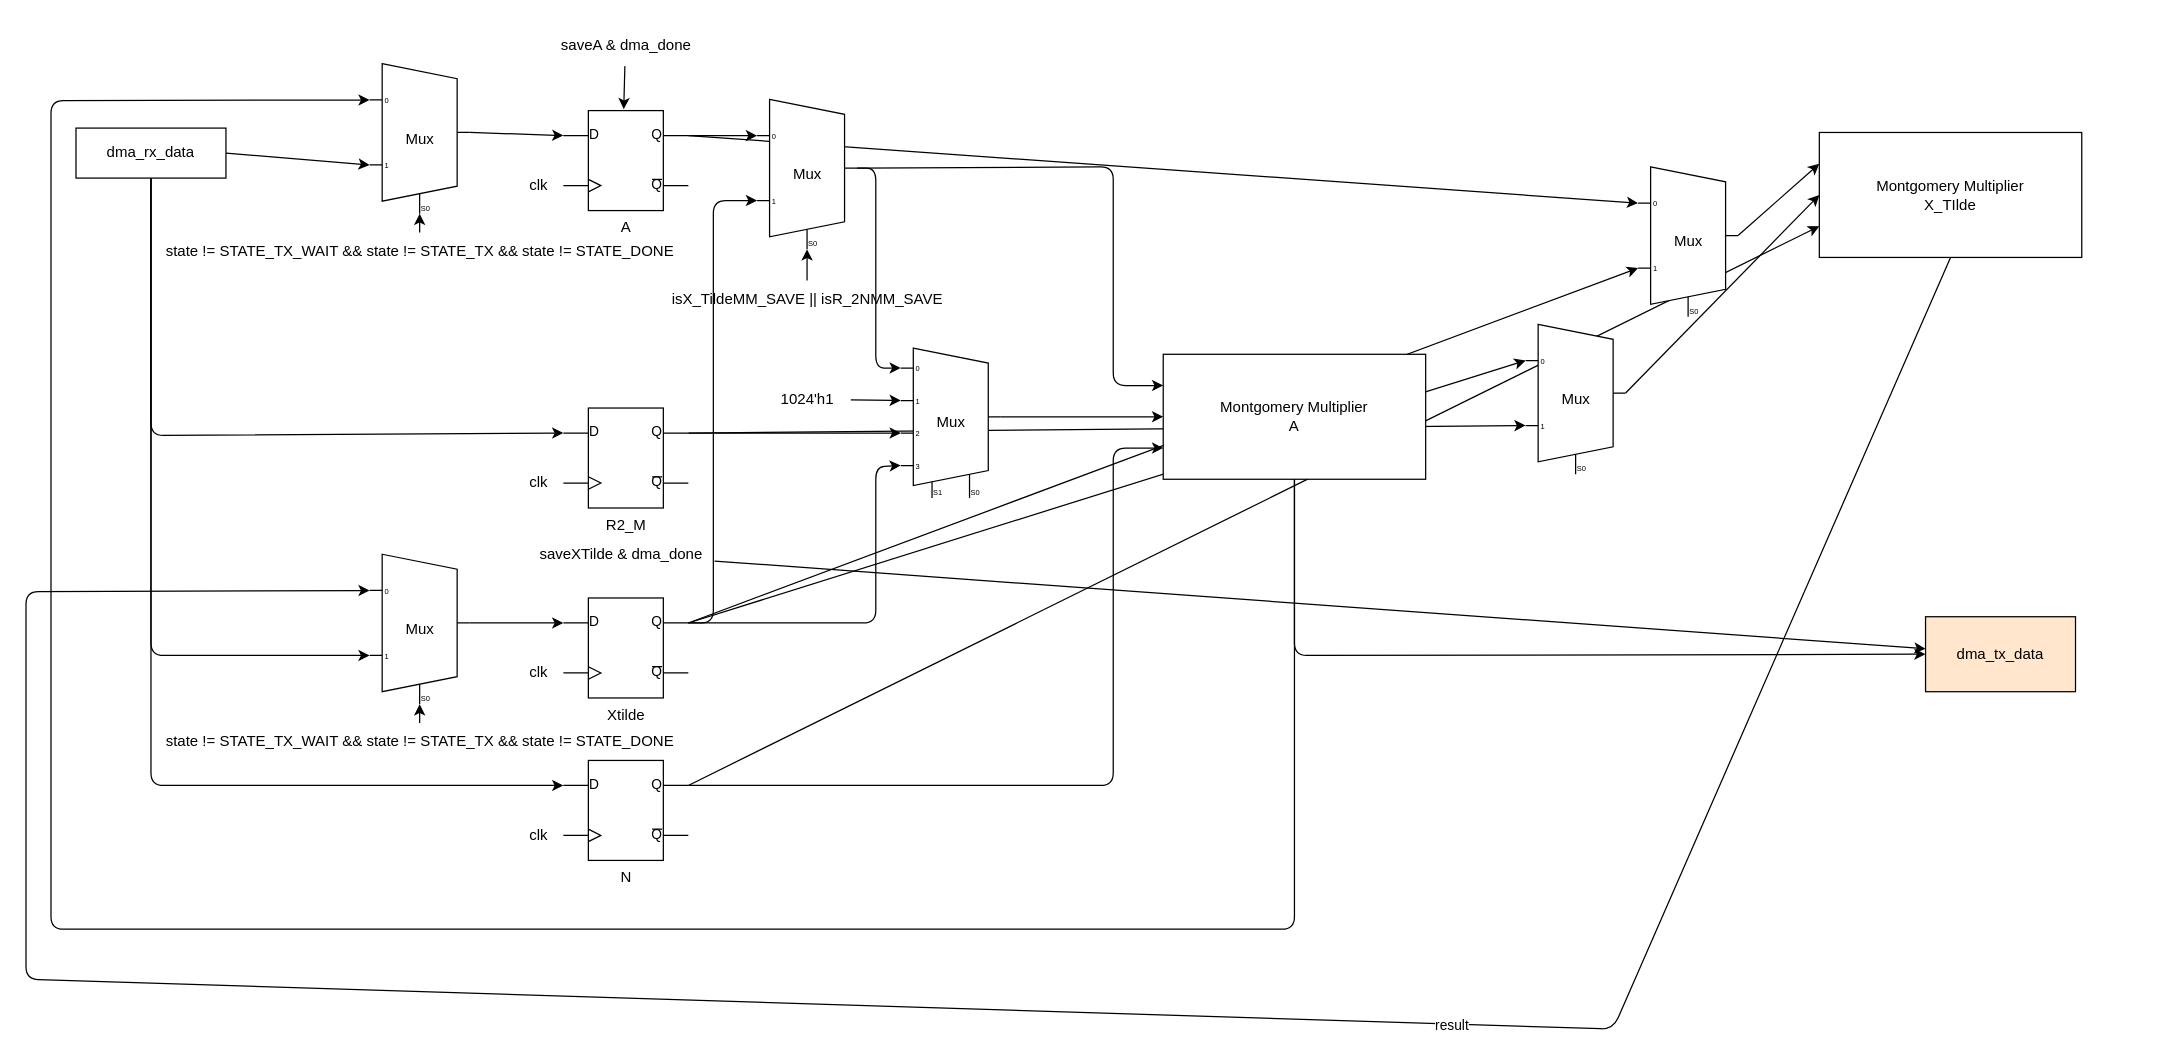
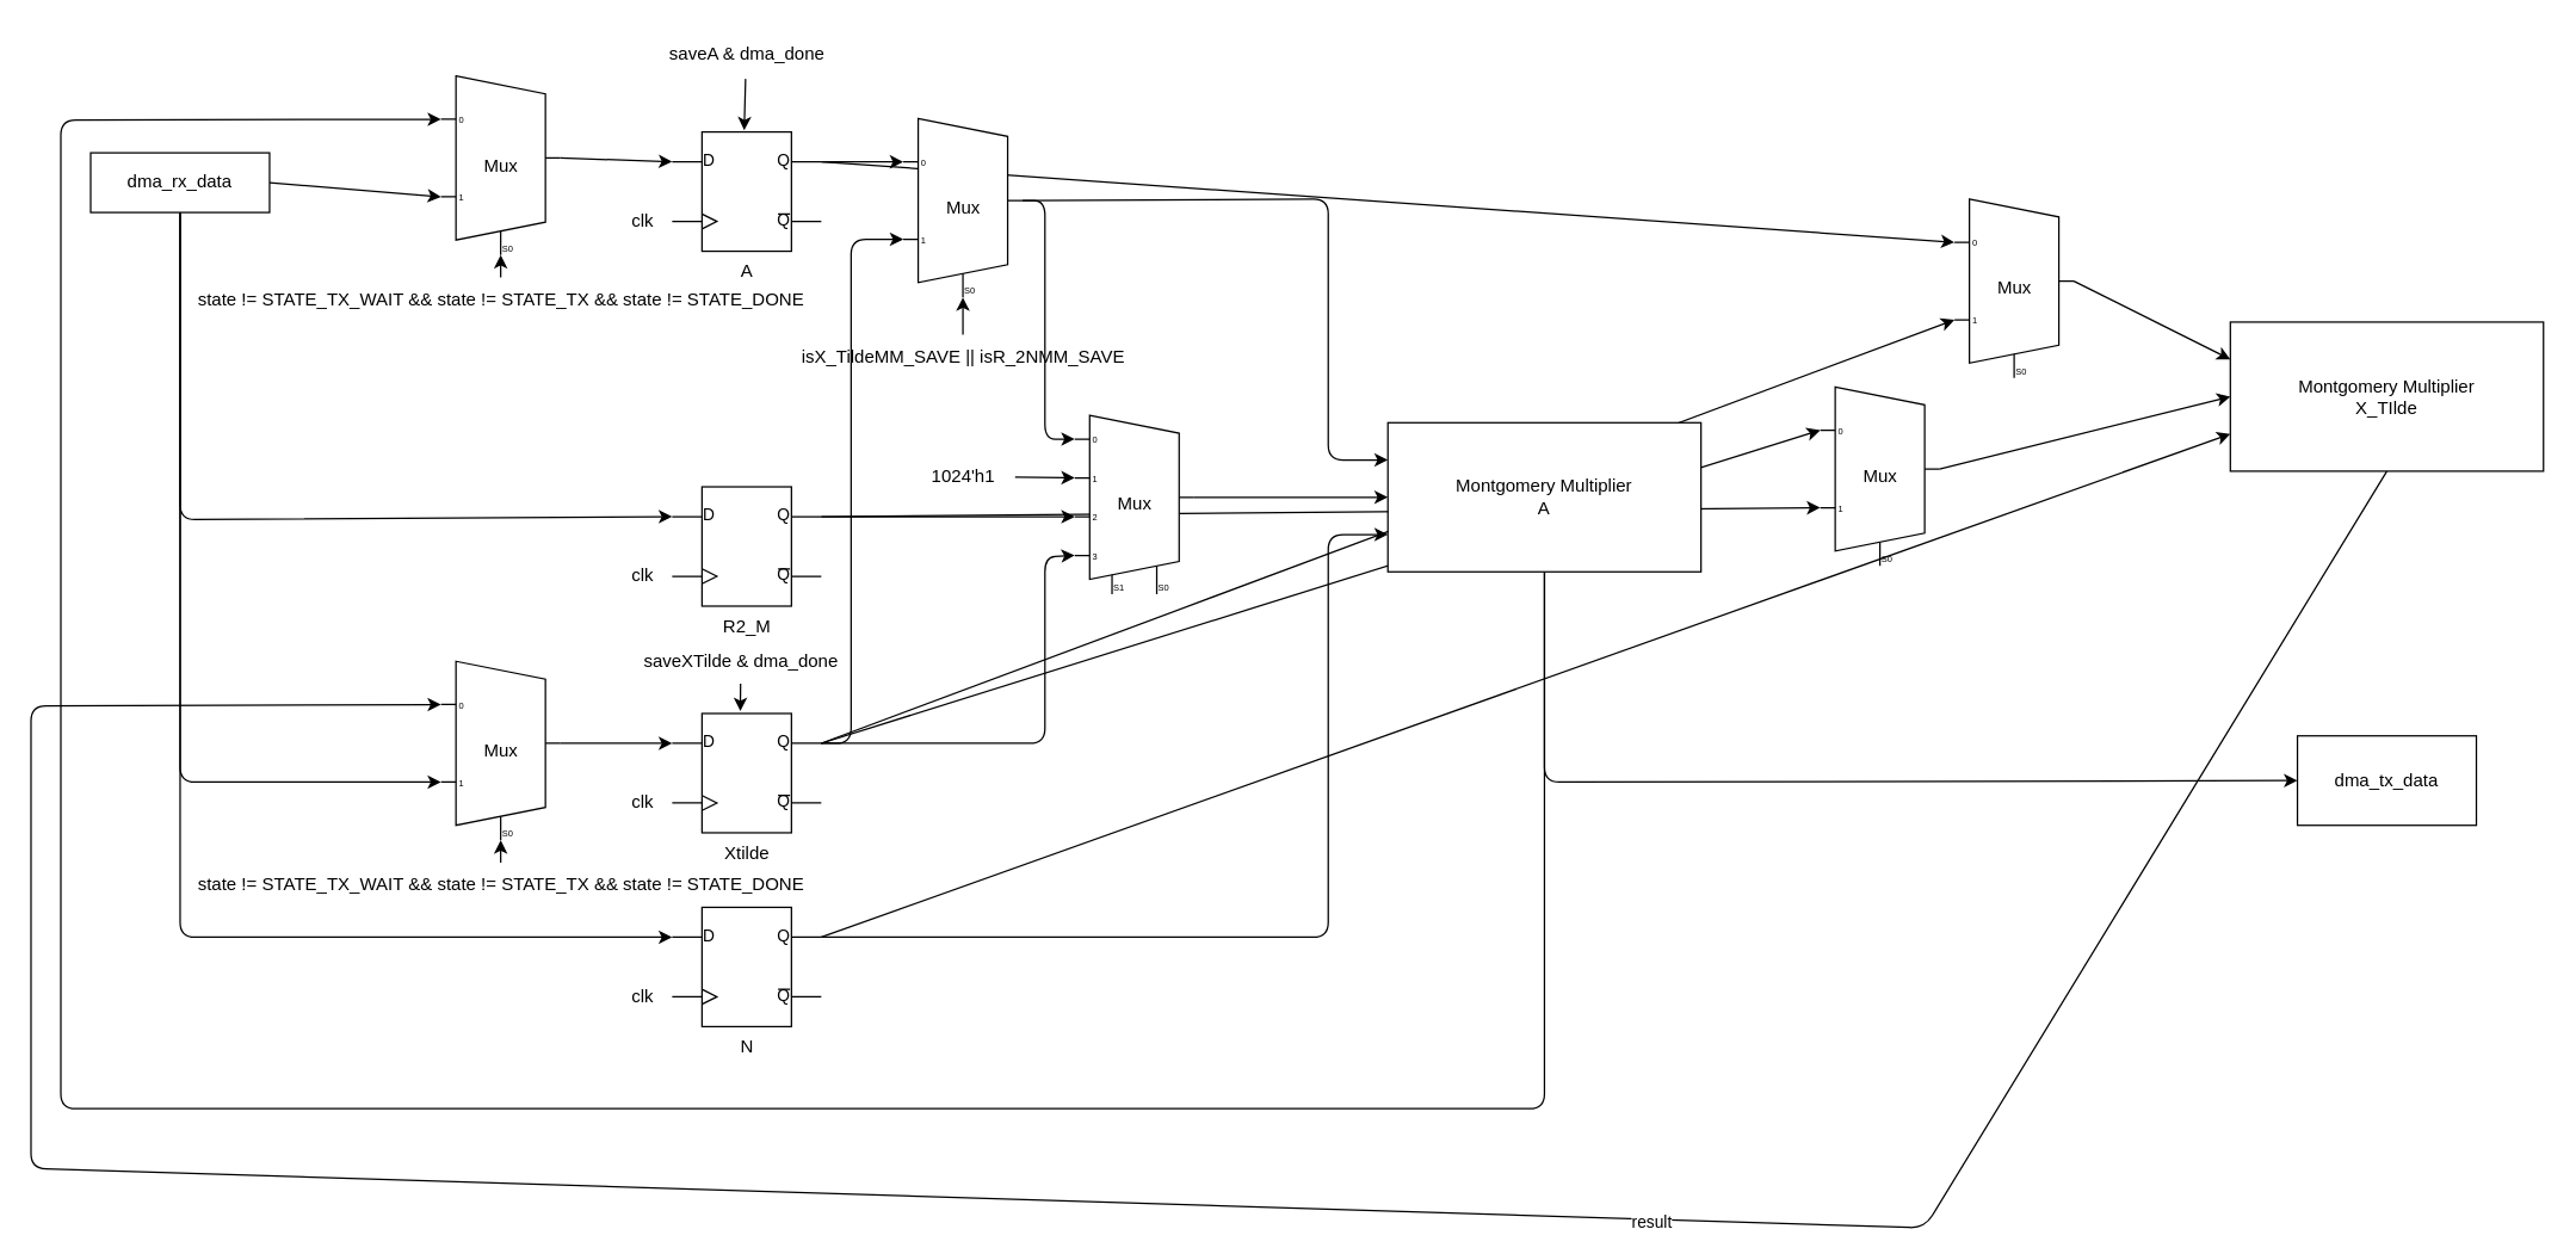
- <mxCell id="52" value="Montgomery Multiplier&lt;br&gt;X_TIlde" style="whiteSpace=wrap;html=1;" vertex="1" parent="1"><mxGeometry x="1455" y="105.5" width="210" height="100" as="geometry" /></mxCell>
+ <mxCell id="52" value="Montgomery Multiplier&lt;br&gt;X_TIlde" style="whiteSpace=wrap;html=1;" vertex="1" parent="1"><mxGeometry x="1495" y="215.5" width="210" height="100" as="geometry" /></mxCell>
- <mxCell id="50" style="edgeStyle=none;html=1;" edge="1" parent="1" source="51" target="43"><mxGeometry relative="1" as="geometry" /></mxCell>
+ <mxCell id="50" style="edgeStyle=none;html=1;entryX=0.457;entryY=-0.02;entryDx=0;entryDy=0;entryPerimeter=0;" edge="1" parent="1" source="51" target="10"><mxGeometry relative="1" as="geometry" /></mxCell>
- <mxCell id="43" value="dma_tx_data" style="whiteSpace=wrap;html=1;fillColor=#ffe6cc;" parent="1" vertex="1"><mxGeometry x="1540" y="493" width="120" height="60" as="geometry" /></mxCell>
+ <mxCell id="43" value="dma_tx_data" style="whiteSpace=wrap;html=1;" parent="1" vertex="1"><mxGeometry x="1540" y="493" width="120" height="60" as="geometry" /></mxCell>
